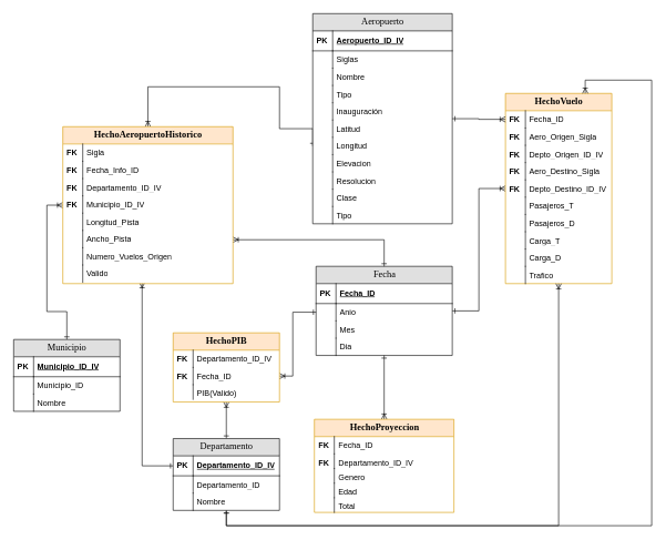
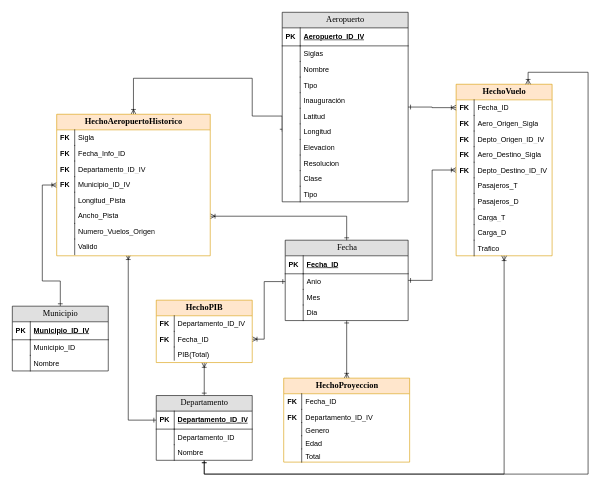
- <mxCell id="91" value="PIB(Valido)" style="shape=partialRectangle;top=0;left=0;right=0;bottom=0;html=1;align=left;verticalAlign=top;fillColor=none;spacingLeft=34;spacingRight=4;whiteSpace=wrap;overflow=hidden;rotatable=0;points=[[0,0.5],[1,0.5]];portConstraint=eastwest;dropTarget=0;" parent="86" vertex="1"><mxGeometry y="78" width="160" height="22" as="geometry" /></mxCell>
+ <mxCell id="91" value="PIB(Total)" style="shape=partialRectangle;top=0;left=0;right=0;bottom=0;html=1;align=left;verticalAlign=top;fillColor=none;spacingLeft=34;spacingRight=4;whiteSpace=wrap;overflow=hidden;rotatable=0;points=[[0,0.5],[1,0.5]];portConstraint=eastwest;dropTarget=0;" parent="86" vertex="1"><mxGeometry y="78" width="160" height="22" as="geometry" /></mxCell>
